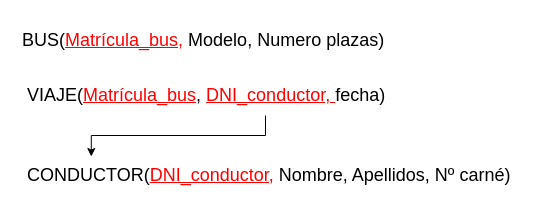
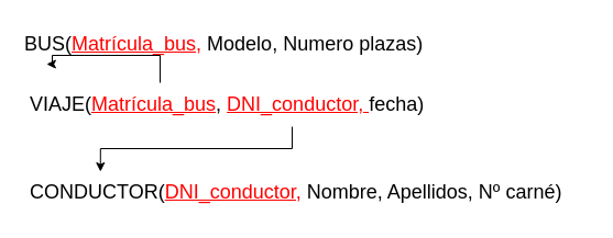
+ <mxCell id="5" style="edgeStyle=orthogonalEdgeStyle;rounded=0;orthogonalLoop=1;jettySize=auto;html=1;entryX=0.056;entryY=0.95;entryDx=0;entryDy=0;entryPerimeter=0;" edge="1" parent="1" source="3" target="2"><mxGeometry relative="1" as="geometry"><Array as="points"><mxPoint x="145" y="50" /><mxPoint x="47" y="50" /></Array></mxGeometry></mxCell>
